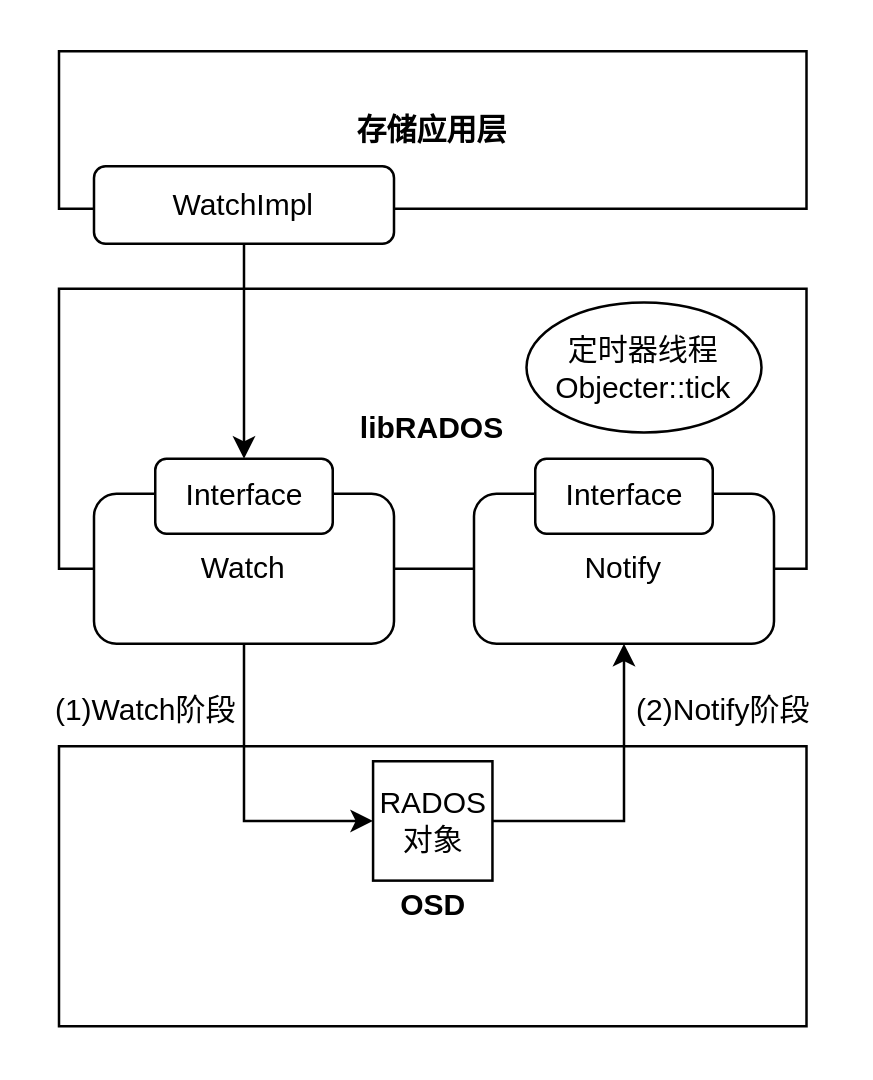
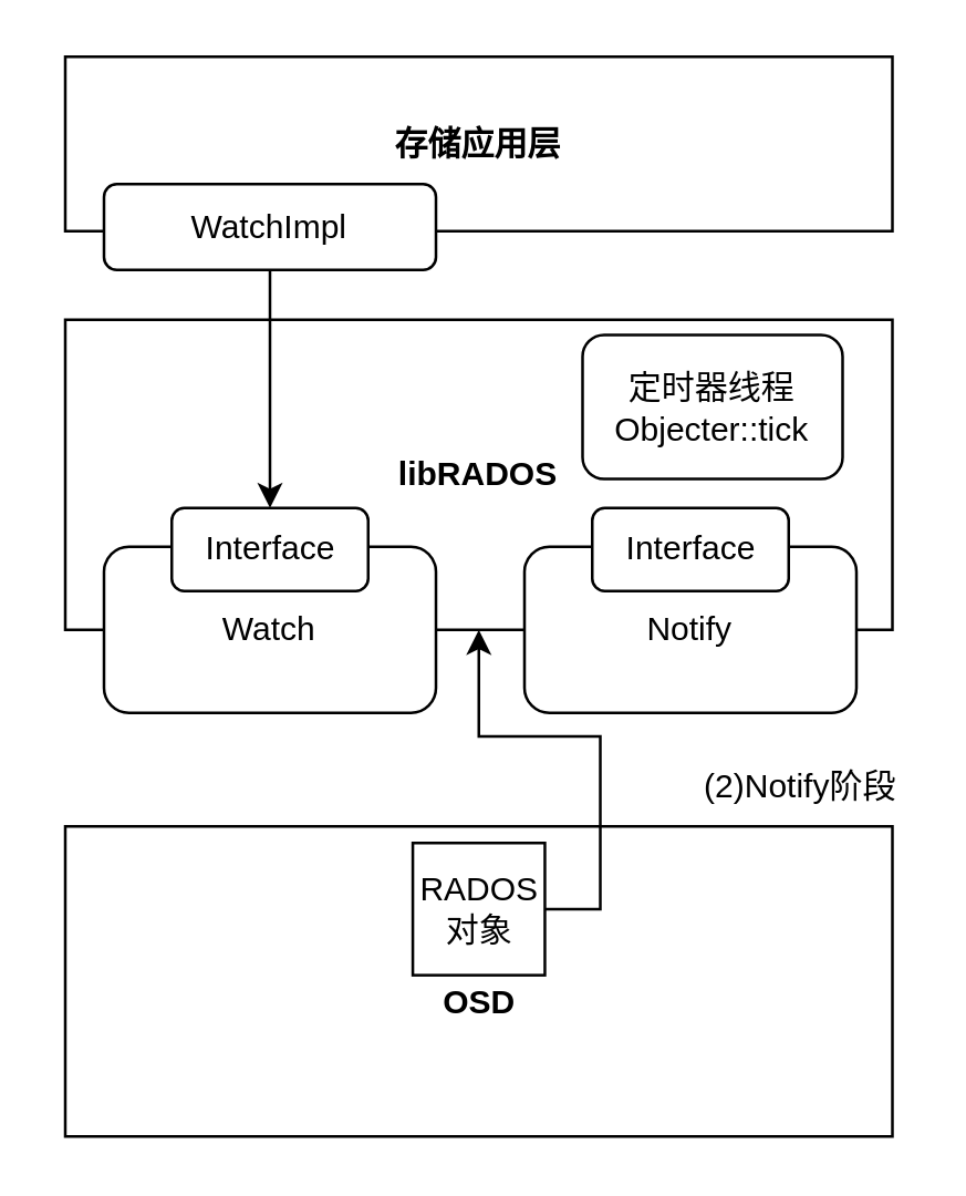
- <mxCell id="16" value="定时器线程&lt;br&gt;Objecter::tick" style="ellipse;whiteSpace=wrap;html=1;" vertex="1" parent="1"><mxGeometry x="210" y="120.5" width="94" height="52" as="geometry" /></mxCell>
+ <mxCell id="16" value="定时器线程&lt;br&gt;Objecter::tick" style="whiteSpace=wrap;html=1;rounded=1;" vertex="1" parent="1"><mxGeometry x="210" y="120.5" width="94" height="52" as="geometry" /></mxCell>
- <mxCell id="11" value="(1)Watch阶段" style="text;html=1;strokeColor=none;fillColor=none;align=center;verticalAlign=middle;whiteSpace=wrap;rounded=0;" vertex="1" parent="1"><mxGeometry x="20" y="274" width="76" height="20" as="geometry" /></mxCell>
- <mxCell id="9" style="edgeStyle=orthogonalEdgeStyle;rounded=0;orthogonalLoop=1;jettySize=auto;html=1;exitX=1;exitY=0.5;exitDx=0;exitDy=0;entryX=0.5;entryY=1;entryDx=0;entryDy=0;" edge="1" parent="1" source="10" target="6"><mxGeometry relative="1" as="geometry" /></mxCell>
+ <mxCell id="9" style="edgeStyle=orthogonalEdgeStyle;rounded=0;orthogonalLoop=1;jettySize=auto;html=1;exitX=1;exitY=0.5;exitDx=0;exitDy=0;" edge="1" parent="1" source="10" target="3"><mxGeometry relative="1" as="geometry" /></mxCell>
- <mxCell id="4" style="edgeStyle=orthogonalEdgeStyle;rounded=0;orthogonalLoop=1;jettySize=auto;html=1;exitX=0.5;exitY=1;exitDx=0;exitDy=0;entryX=0;entryY=0.5;entryDx=0;entryDy=0;" edge="1" parent="1" source="5" target="10"><mxGeometry relative="1" as="geometry" /></mxCell>
